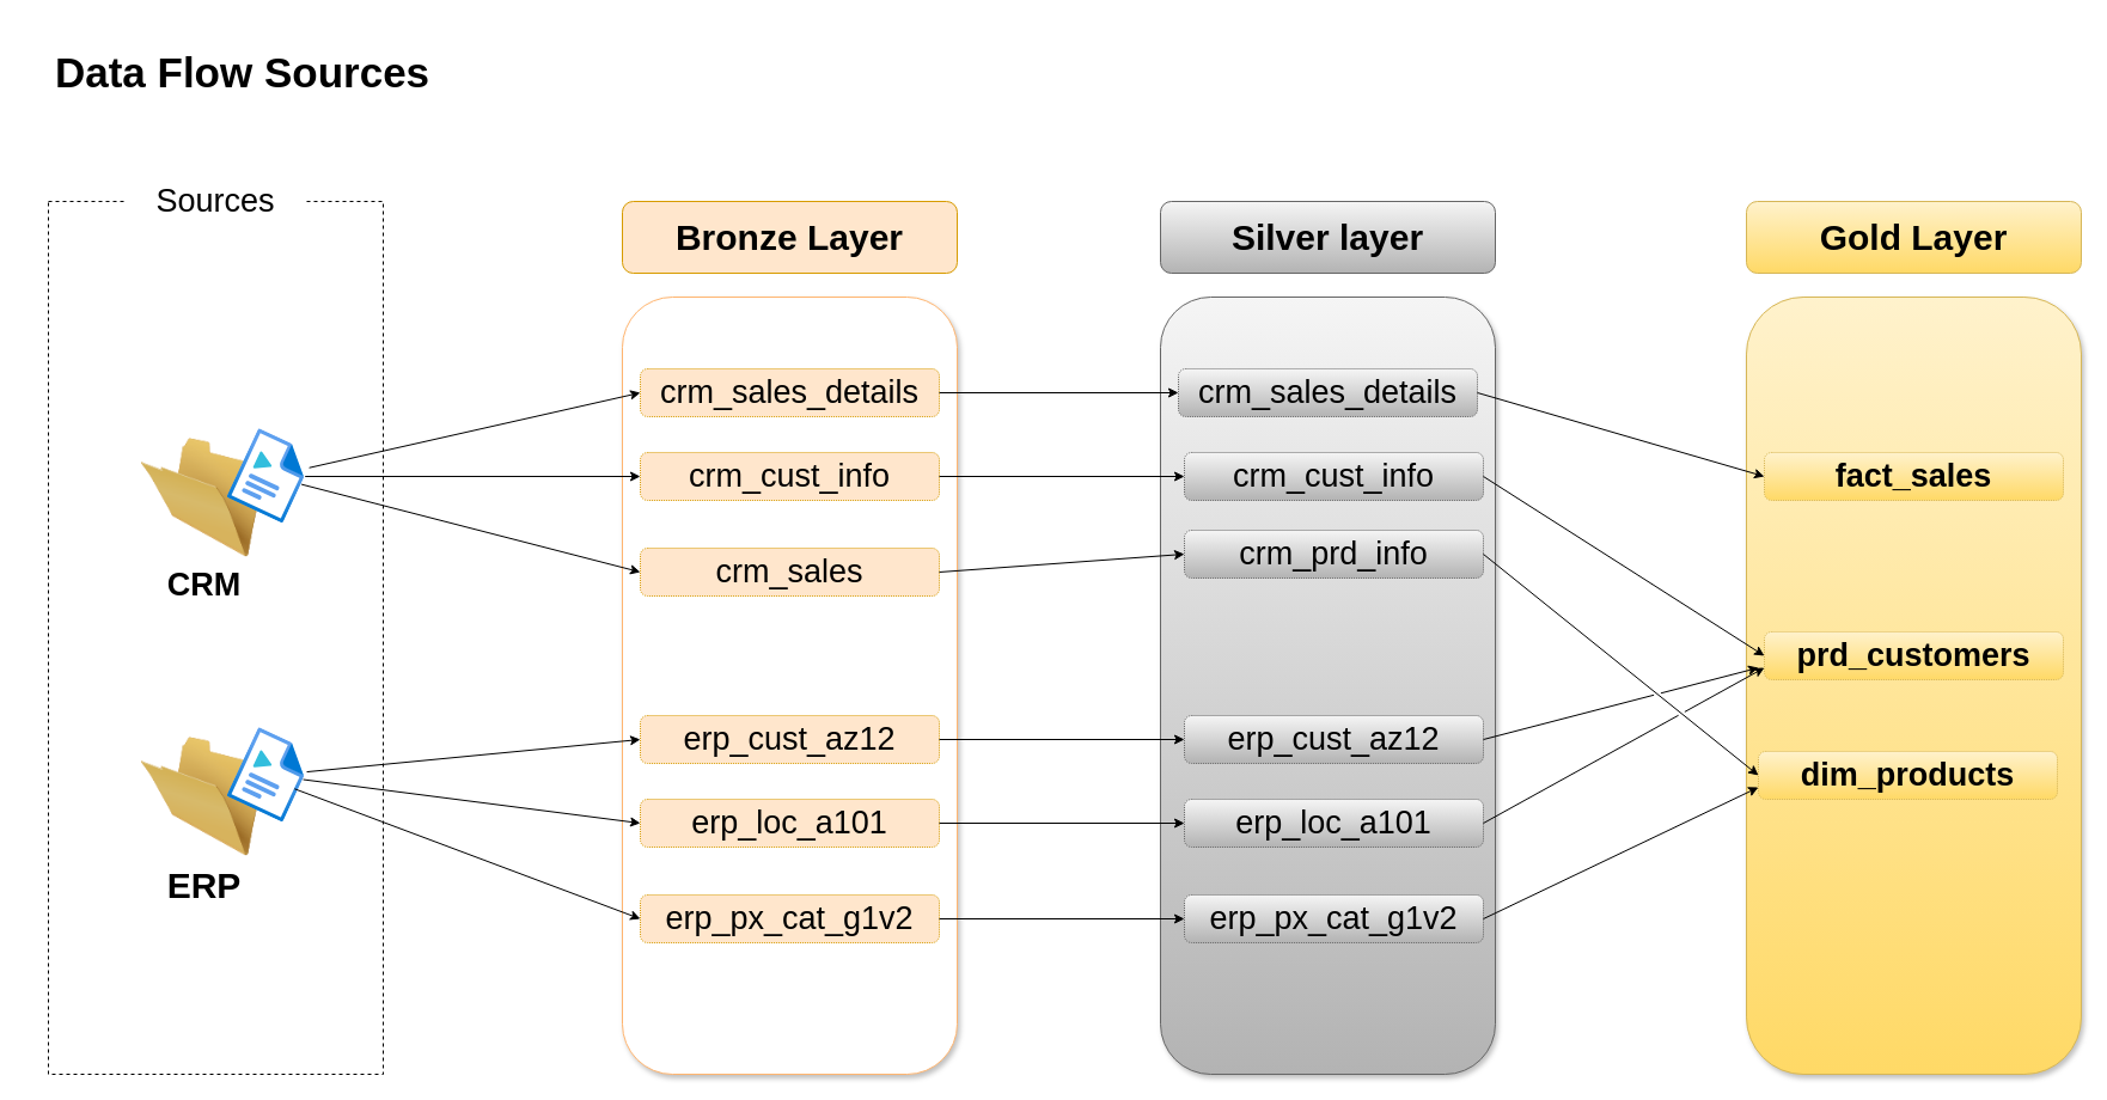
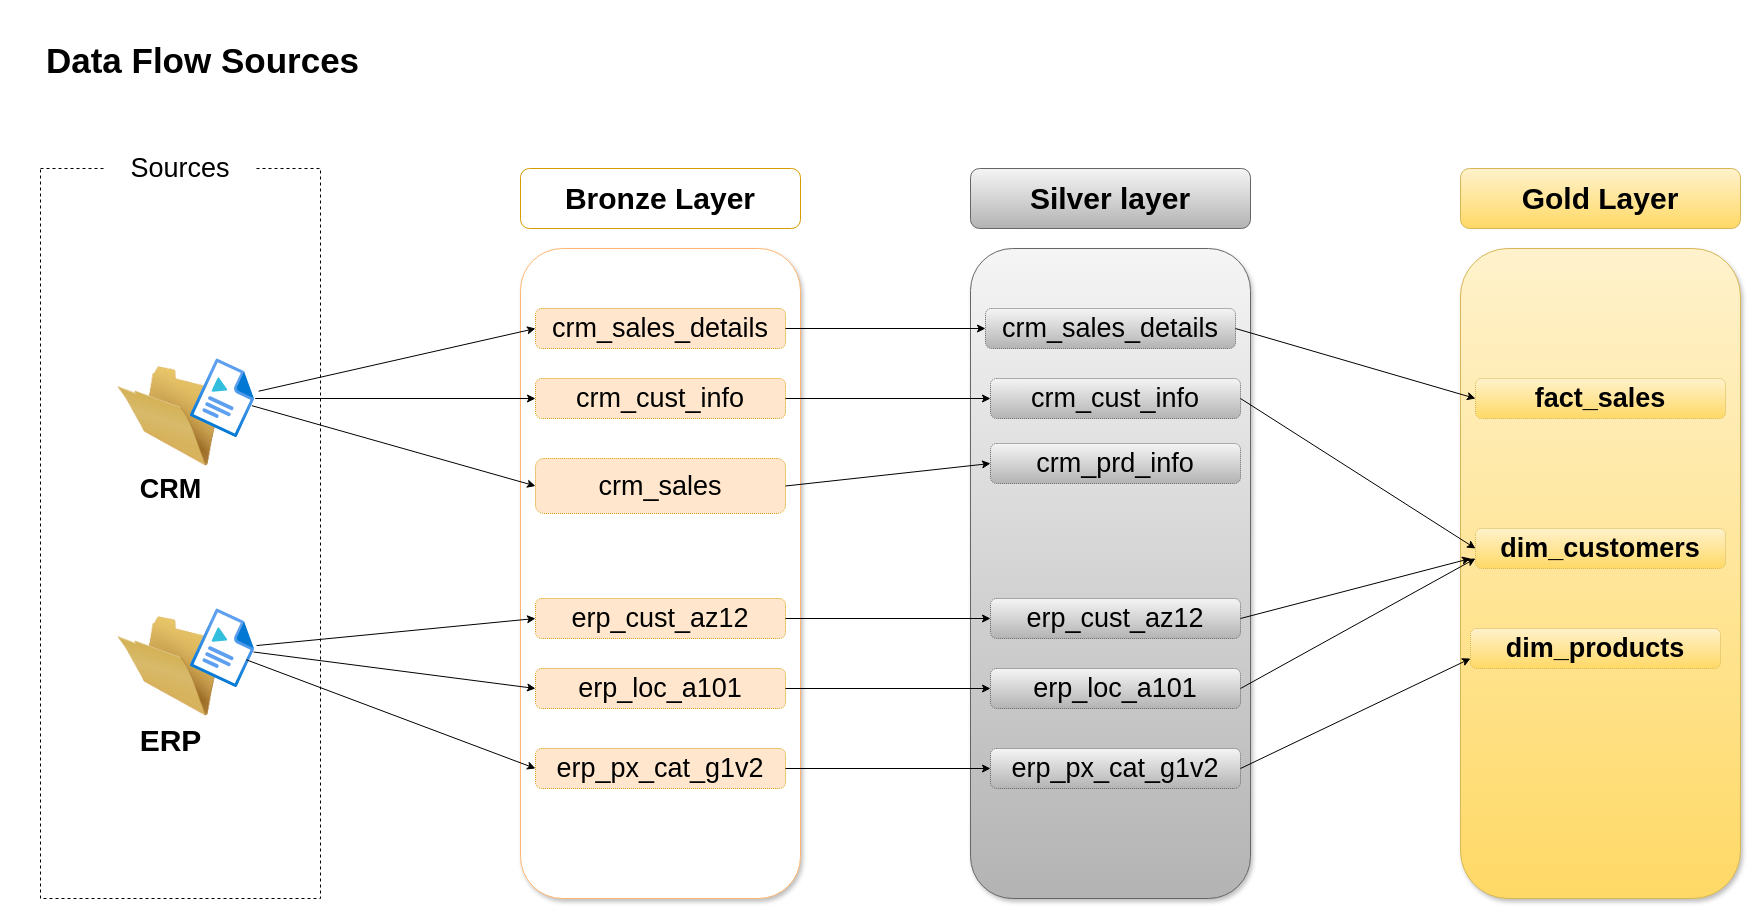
- <mxCell id="7" value="&lt;font style=&quot;font-size: 30px; color: rgb(0, 0, 0);&quot;&gt;&lt;b&gt;Bronze Layer&lt;/b&gt;&lt;/font&gt;" style="rounded=1;whiteSpace=wrap;html=1;fillColor=#ffe6cc;strokeColor=#d79b00;" parent="1" vertex="1"><mxGeometry x="520" y="168" width="280" height="60" as="geometry" /></mxCell>
+ <mxCell id="7" value="&lt;font style=&quot;font-size: 30px; color: rgb(0, 0, 0);&quot;&gt;&lt;b&gt;Bronze Layer&lt;/b&gt;&lt;/font&gt;" style="rounded=1;whiteSpace=wrap;html=1;fillColor=#ffffff;strokeColor=#d79b00;" parent="1" vertex="1"><mxGeometry x="520" y="168" width="280" height="60" as="geometry" /></mxCell>
- <mxCell id="18" value="&lt;font style=&quot;color: rgb(0, 0, 0); font-size: 27px;&quot;&gt;crm_sales&lt;/font&gt;" style="rounded=1;whiteSpace=wrap;html=1;fillColor=#ffe6cc;strokeColor=#d79b00;shadow=0;glass=0;dashed=1;dashPattern=1 1;" parent="1" vertex="1"><mxGeometry x="535" y="458" width="250" height="40" as="geometry" /></mxCell>
+ <mxCell id="18" value="&lt;font style=&quot;color: rgb(0, 0, 0); font-size: 27px;&quot;&gt;crm_sales&lt;/font&gt;" style="rounded=1;whiteSpace=wrap;html=1;fillColor=#ffe6cc;strokeColor=#d79b00;shadow=0;glass=0;dashed=1;dashPattern=1 1;" parent="1" vertex="1"><mxGeometry x="535" y="458" width="250" height="55" as="geometry" /></mxCell>
- <mxCell id="29" value="&lt;font style=&quot;color: rgb(0, 0, 0); font-size: 27px;&quot;&gt;prd_customers&lt;/font&gt;" style="rounded=1;whiteSpace=wrap;html=1;shadow=0;glass=0;dashed=1;dashPattern=1 1;fillColor=#fff2cc;strokeColor=#d6b656;gradientColor=#ffd966;fontStyle=1" parent="1" vertex="1"><mxGeometry x="1475" y="528" width="250" height="40" as="geometry" /></mxCell>
+ <mxCell id="29" value="&lt;font style=&quot;color: rgb(0, 0, 0); font-size: 27px;&quot;&gt;dim_customers&lt;/font&gt;" style="rounded=1;whiteSpace=wrap;html=1;shadow=0;glass=0;dashed=1;dashPattern=1 1;fillColor=#fff2cc;strokeColor=#d6b656;gradientColor=#ffd966;fontStyle=1" parent="1" vertex="1"><mxGeometry x="1475" y="528" width="250" height="40" as="geometry" /></mxCell>
- <mxCell id="45" value="" style="endArrow=classic;html=1;rounded=0;entryX=0;entryY=0.5;entryDx=0;entryDy=0;exitX=1;exitY=0.5;exitDx=0;exitDy=0;jumpStyle=gap;" parent="1" source="24" target="30" edge="1"><mxGeometry width="50" height="50" relative="1" as="geometry"><mxPoint x="1330" y="538" as="sourcePoint" /><mxPoint x="1530" y="538" as="targetPoint" /></mxGeometry></mxCell>
